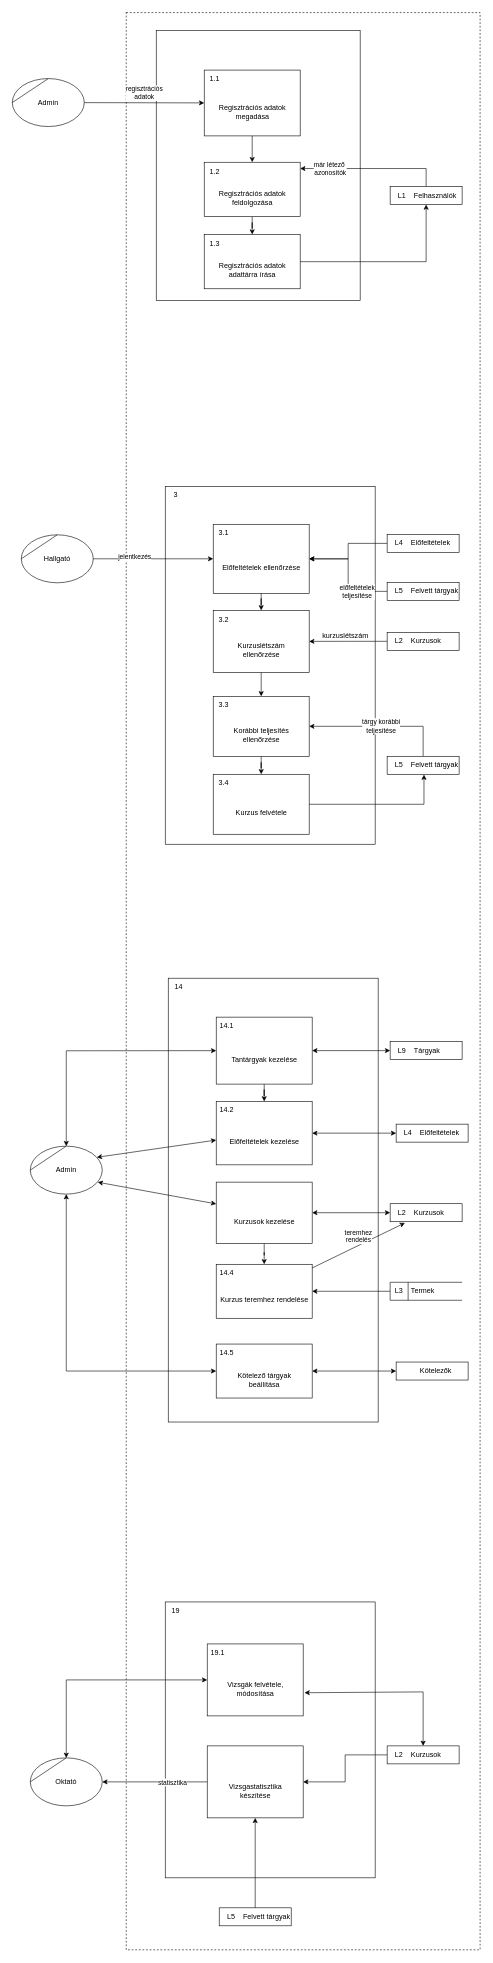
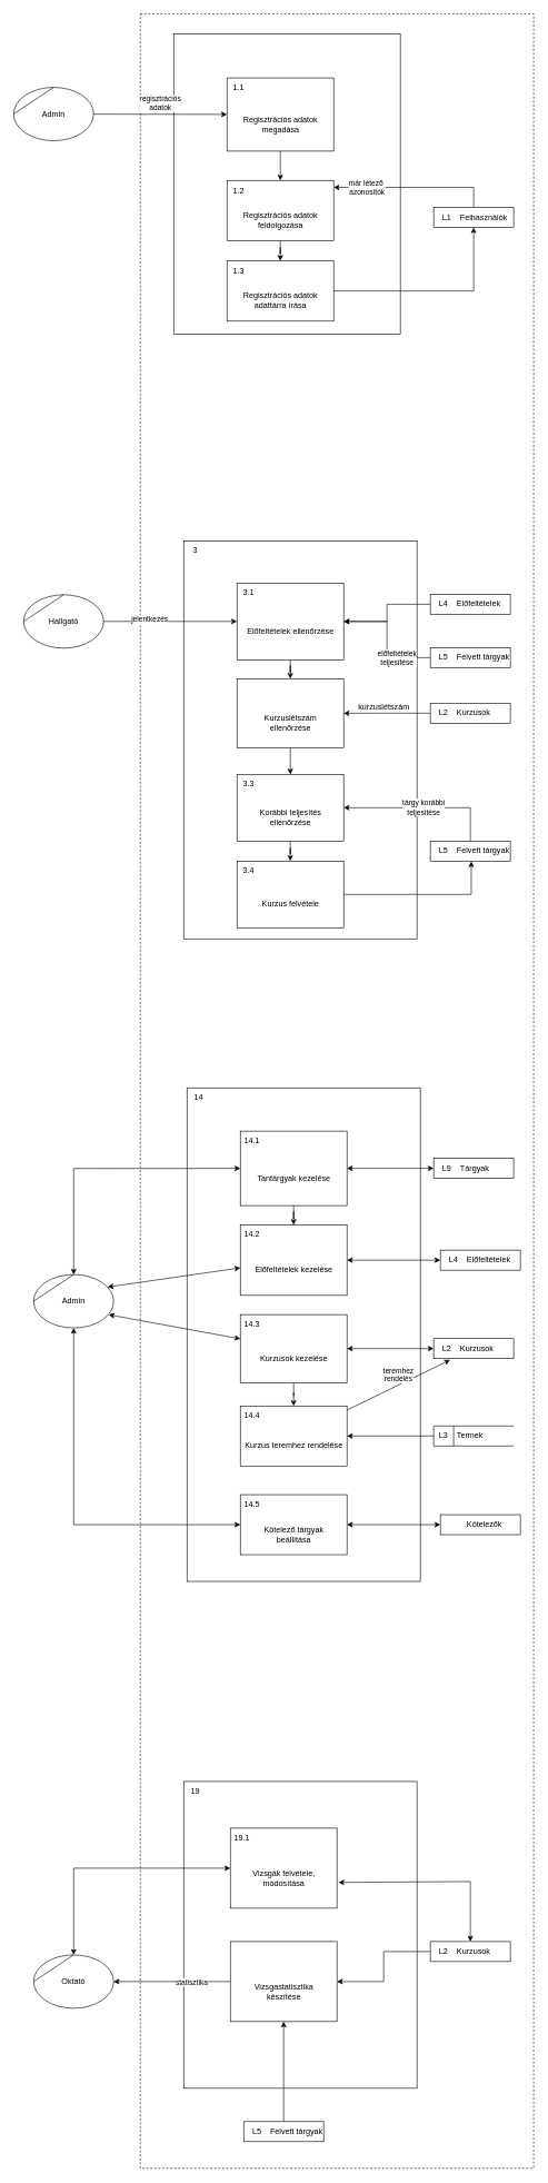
- <mxCell id="31" value="3.2" style="text;html=1;strokeColor=none;fillColor=none;align=center;verticalAlign=middle;whiteSpace=wrap;rounded=0;connectable=0;allowArrows=0;editable=1;movable=0;resizable=0;rotatable=0;deletable=0;locked=0;cloneable=0;" parent="30" vertex="1"><mxGeometry width="35" height="30" as="geometry" /></mxCell>
+ <mxCell id="68" value="14.3" style="text;html=1;strokeColor=none;fillColor=none;align=center;verticalAlign=middle;whiteSpace=wrap;rounded=0;connectable=0;allowArrows=0;editable=1;movable=0;resizable=0;rotatable=0;deletable=0;locked=0;cloneable=0;" parent="67" vertex="1"><mxGeometry width="35" height="30" as="geometry" /></mxCell>
